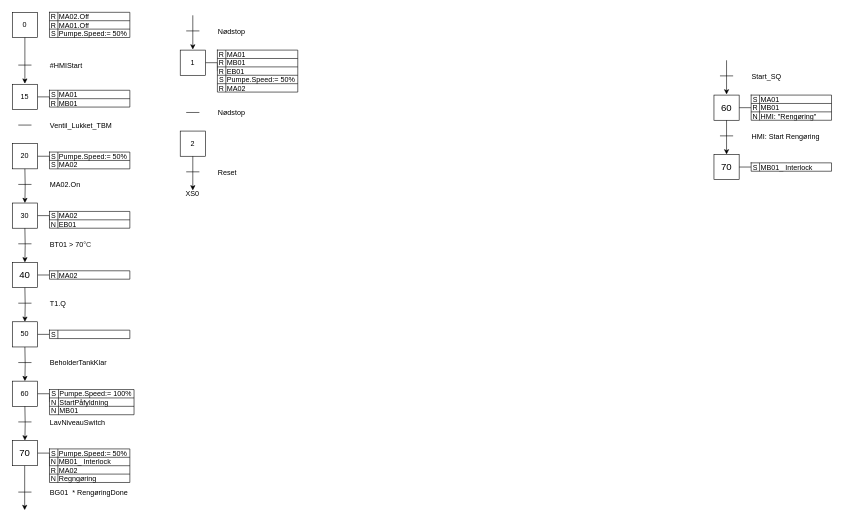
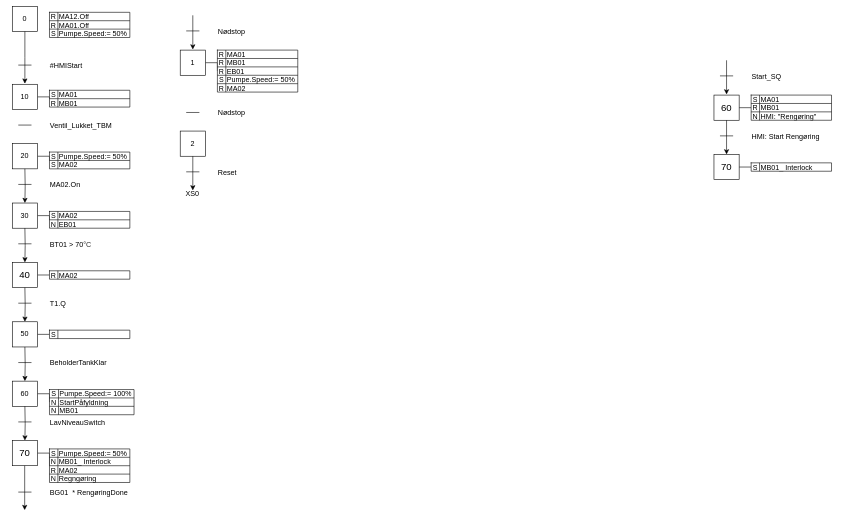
- <mxCell id="139" value="MA02.Off" style="shape=partialRectangle;whiteSpace=wrap;connectable=0;strokeColor=inherit;overflow=hidden;fillColor=none;top=0;left=0;bottom=0;right=0;pointerEvents=1;fontSize=12;align=left;verticalAlign=middle;html=1;spacing=0;spacingLeft=2;" vertex="1" parent="137"><mxGeometry x="14" width="120" height="14" as="geometry"><mxRectangle width="120" height="14" as="alternateBounds" /></mxGeometry></mxCell>
+ <mxCell id="139" value="MA12.Off" style="shape=partialRectangle;whiteSpace=wrap;connectable=0;strokeColor=inherit;overflow=hidden;fillColor=none;top=0;left=0;bottom=0;right=0;pointerEvents=1;fontSize=12;align=left;verticalAlign=middle;html=1;spacing=0;spacingLeft=2;" vertex="1" parent="137"><mxGeometry x="14" width="120" height="14" as="geometry"><mxRectangle width="120" height="14" as="alternateBounds" /></mxGeometry></mxCell>
- <mxCell id="2" value="0" style="whiteSpace=wrap;html=1;aspect=fixed;" vertex="1" parent="1"><mxGeometry x="20" y="20" width="42" height="42" as="geometry" /></mxCell>
+ <mxCell id="2" value="0" style="whiteSpace=wrap;html=1;aspect=fixed;" vertex="1" parent="1"><mxGeometry x="20" y="10" width="42" height="42" as="geometry" /></mxCell>
- <mxCell id="7" value="15" style="whiteSpace=wrap;html=1;aspect=fixed;" vertex="1" parent="1"><mxGeometry x="20" y="140" width="42" height="42" as="geometry" /></mxCell>
+ <mxCell id="7" value="10" style="whiteSpace=wrap;html=1;aspect=fixed;" vertex="1" parent="1"><mxGeometry x="20" y="140" width="42" height="42" as="geometry" /></mxCell>
